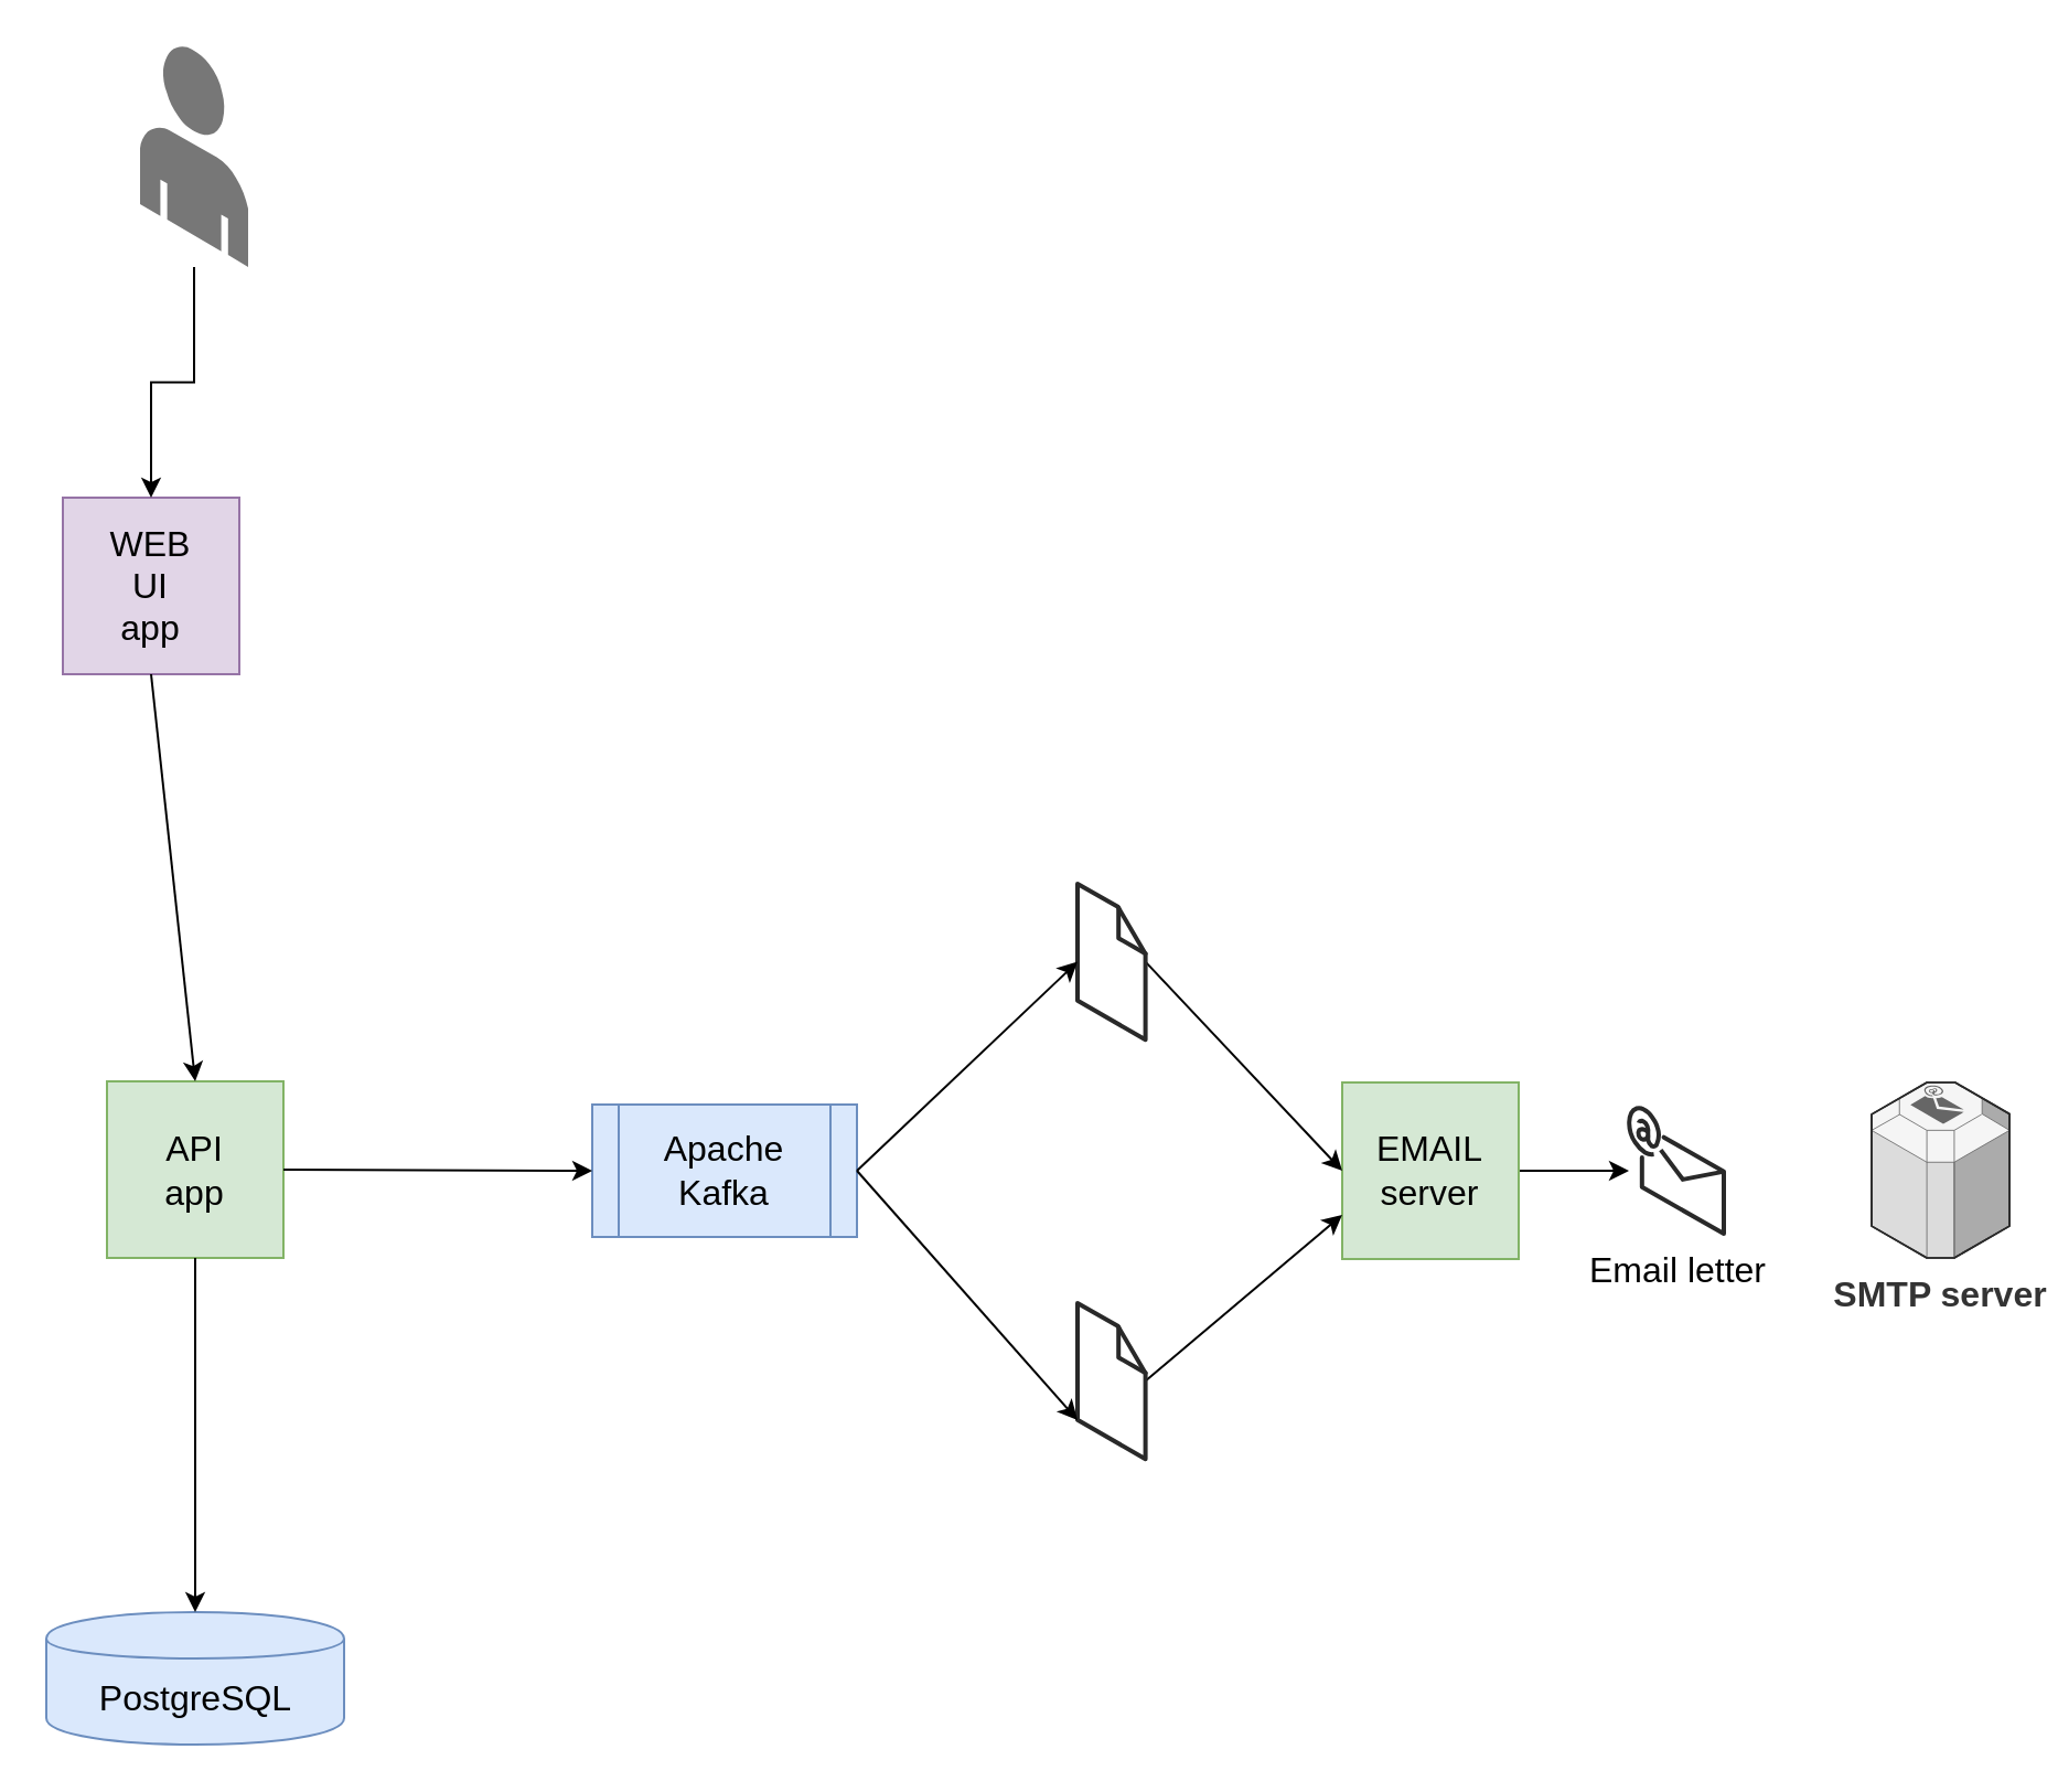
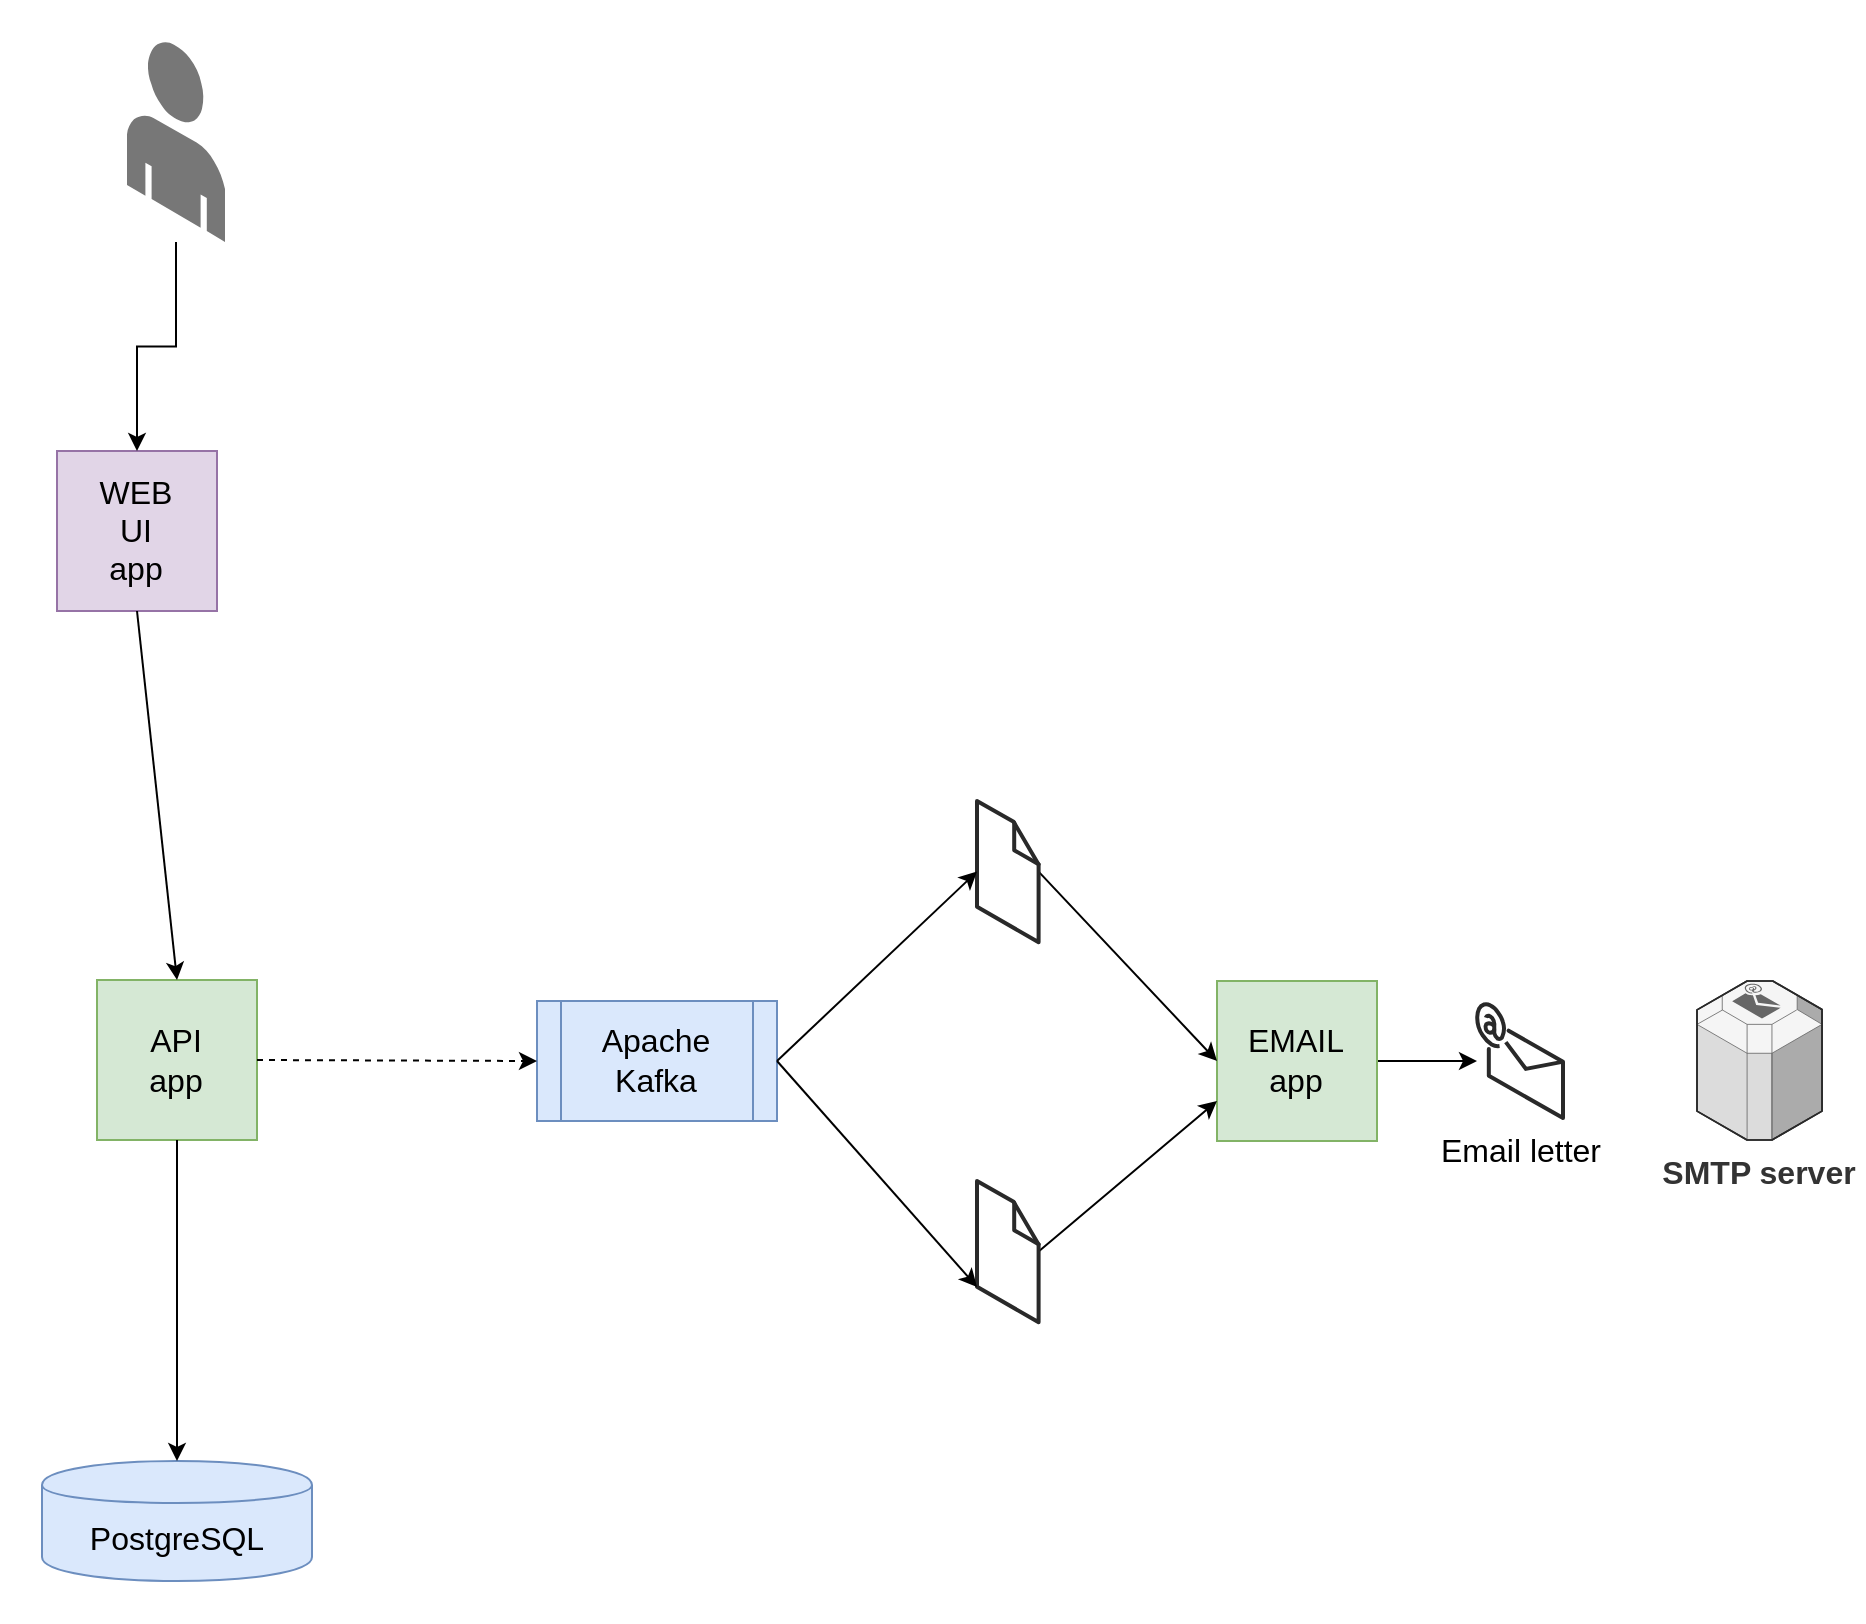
- <mxCell id="10" value="" style="endArrow=classic;html=1;fontSize=16;exitX=1;exitY=0.5;exitDx=0;exitDy=0;entryX=0;entryY=0.5;entryDx=0;entryDy=0;" edge="1" parent="1" source="6" target="9"><mxGeometry width="50" height="50" relative="1" as="geometry"><mxPoint x="298" y="690" as="sourcePoint" /><mxPoint x="348" y="640" as="targetPoint" /></mxGeometry></mxCell>
+ <mxCell id="10" value="" style="endArrow=classic;html=1;fontSize=16;exitX=1;exitY=0.5;exitDx=0;exitDy=0;entryX=0;entryY=0.5;entryDx=0;entryDy=0;dashed=1;" edge="1" parent="1" source="6" target="9"><mxGeometry width="50" height="50" relative="1" as="geometry"><mxPoint x="298" y="690" as="sourcePoint" /><mxPoint x="348" y="640" as="targetPoint" /></mxGeometry></mxCell>
- <mxCell id="7" value="EMAIL&lt;br&gt;server" style="whiteSpace=wrap;html=1;aspect=fixed;fontSize=16;fillColor=#d5e8d4;strokeColor=#82b366;" vertex="1" parent="1"><mxGeometry x="608" y="490" width="80" height="80" as="geometry" /></mxCell>
+ <mxCell id="7" value="EMAIL&lt;br&gt;app" style="whiteSpace=wrap;html=1;aspect=fixed;fontSize=16;fillColor=#d5e8d4;strokeColor=#82b366;" vertex="1" parent="1"><mxGeometry x="608" y="490" width="80" height="80" as="geometry" /></mxCell>
